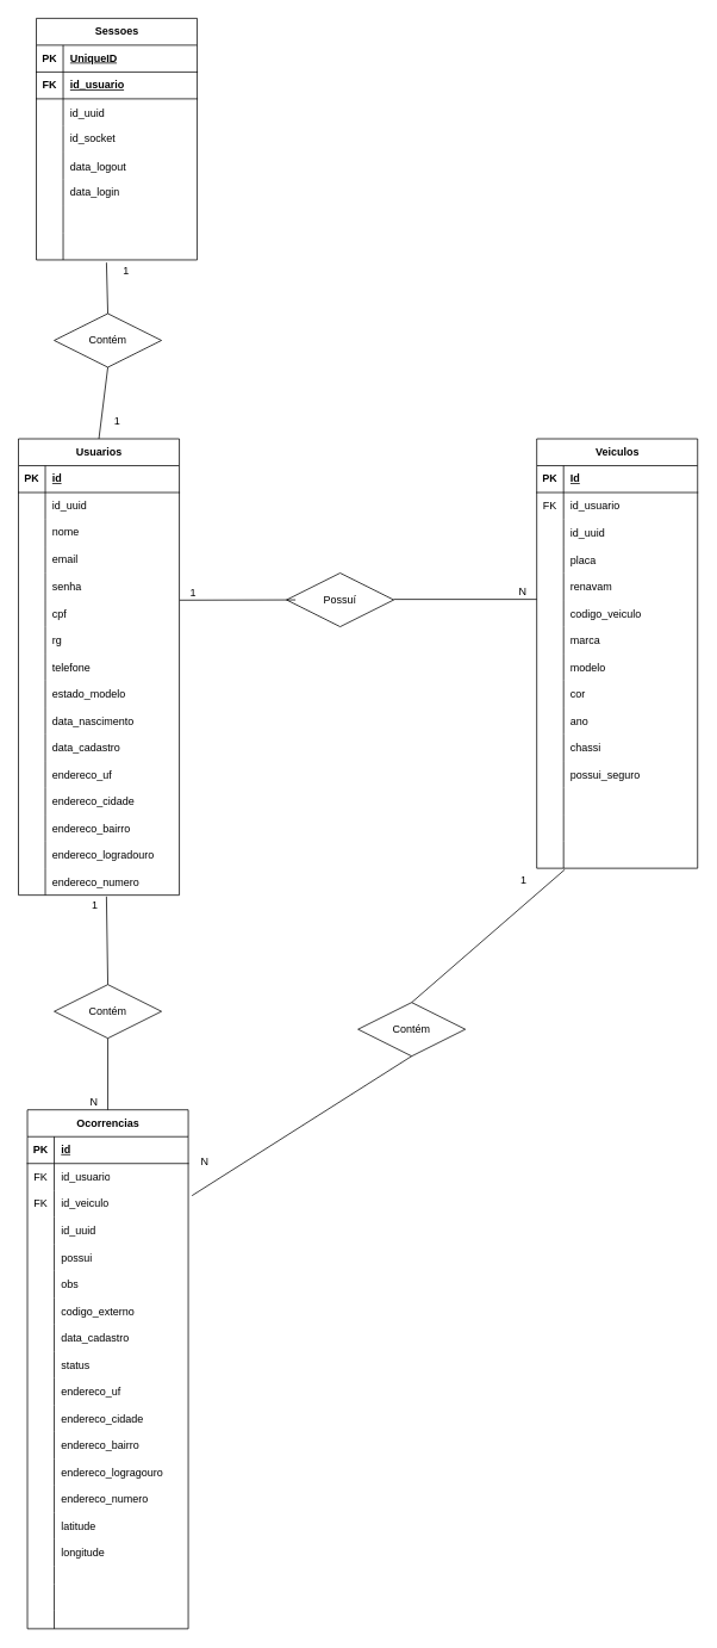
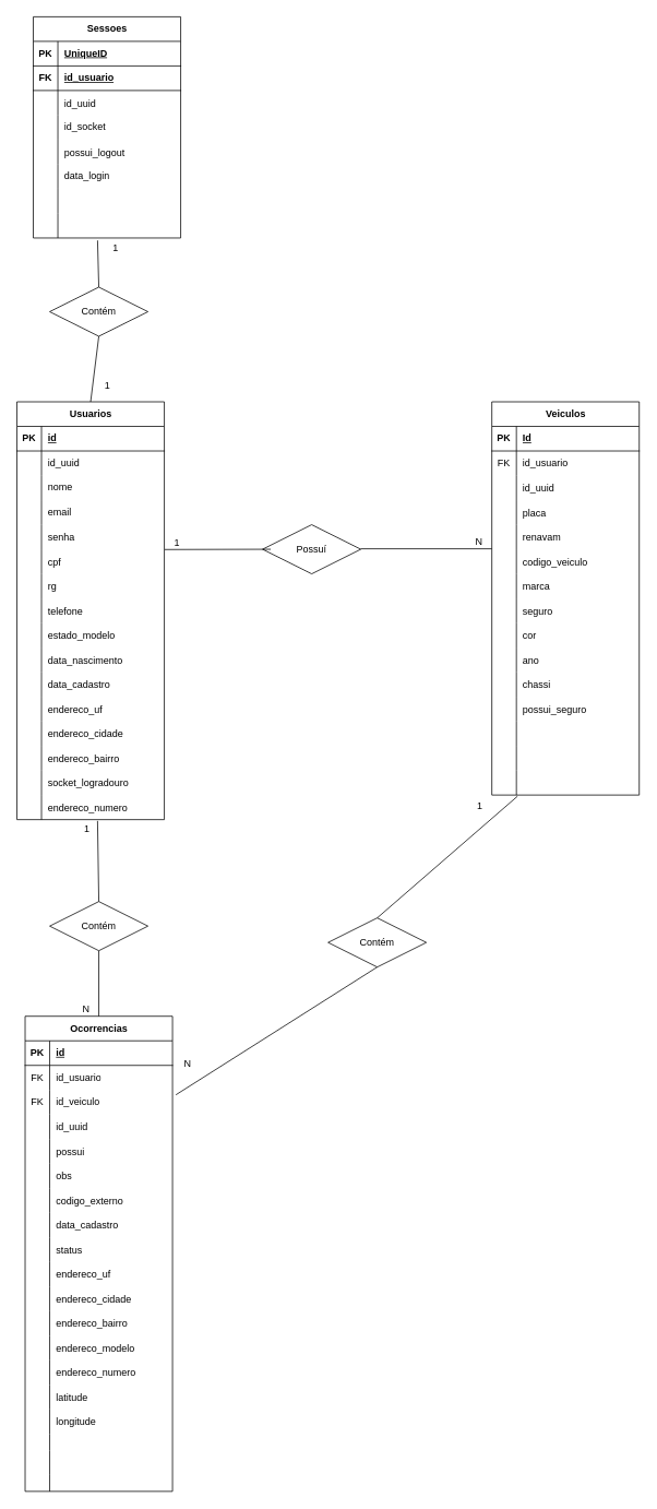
- <mxCell id="185" value="data_logout" style="shape=partialRectangle;connectable=0;fillColor=none;top=0;left=0;bottom=0;right=0;align=left;spacingLeft=6;overflow=hidden;" parent="183" vertex="1"><mxGeometry x="30" width="150" height="30" as="geometry"><mxRectangle width="150" height="30" as="alternateBounds" /></mxGeometry></mxCell>
+ <mxCell id="185" value="possui_logout" style="shape=partialRectangle;connectable=0;fillColor=none;top=0;left=0;bottom=0;right=0;align=left;spacingLeft=6;overflow=hidden;" parent="183" vertex="1"><mxGeometry x="30" width="150" height="30" as="geometry"><mxRectangle width="150" height="30" as="alternateBounds" /></mxGeometry></mxCell>
- <mxCell id="26" value="modelo" style="shape=partialRectangle;connectable=0;fillColor=none;top=0;left=0;bottom=0;right=0;align=left;spacingLeft=6;overflow=hidden;" parent="24" vertex="1"><mxGeometry x="30" width="150" height="30" as="geometry"><mxRectangle width="150" height="30" as="alternateBounds" /></mxGeometry></mxCell>
+ <mxCell id="26" value="seguro" style="shape=partialRectangle;connectable=0;fillColor=none;top=0;left=0;bottom=0;right=0;align=left;spacingLeft=6;overflow=hidden;" parent="24" vertex="1"><mxGeometry x="30" width="150" height="30" as="geometry"><mxRectangle width="150" height="30" as="alternateBounds" /></mxGeometry></mxCell>
- <mxCell id="151" value="endereco_logradouro" style="shape=partialRectangle;connectable=0;fillColor=none;top=0;left=0;bottom=0;right=0;align=left;spacingLeft=6;overflow=hidden;" parent="149" vertex="1"><mxGeometry x="30" width="150" height="30" as="geometry"><mxRectangle width="150" height="30" as="alternateBounds" /></mxGeometry></mxCell>
+ <mxCell id="151" value="socket_logradouro" style="shape=partialRectangle;connectable=0;fillColor=none;top=0;left=0;bottom=0;right=0;align=left;spacingLeft=6;overflow=hidden;" parent="149" vertex="1"><mxGeometry x="30" width="150" height="30" as="geometry"><mxRectangle width="150" height="30" as="alternateBounds" /></mxGeometry></mxCell>
- <mxCell id="87" value="endereco_logragouro" style="shape=partialRectangle;connectable=0;fillColor=none;top=0;left=0;bottom=0;right=0;align=left;spacingLeft=6;overflow=hidden;" parent="85" vertex="1"><mxGeometry x="30" width="150" height="30" as="geometry"><mxRectangle width="150" height="30" as="alternateBounds" /></mxGeometry></mxCell>
+ <mxCell id="87" value="endereco_modelo" style="shape=partialRectangle;connectable=0;fillColor=none;top=0;left=0;bottom=0;right=0;align=left;spacingLeft=6;overflow=hidden;" parent="85" vertex="1"><mxGeometry x="30" width="150" height="30" as="geometry"><mxRectangle width="150" height="30" as="alternateBounds" /></mxGeometry></mxCell>
